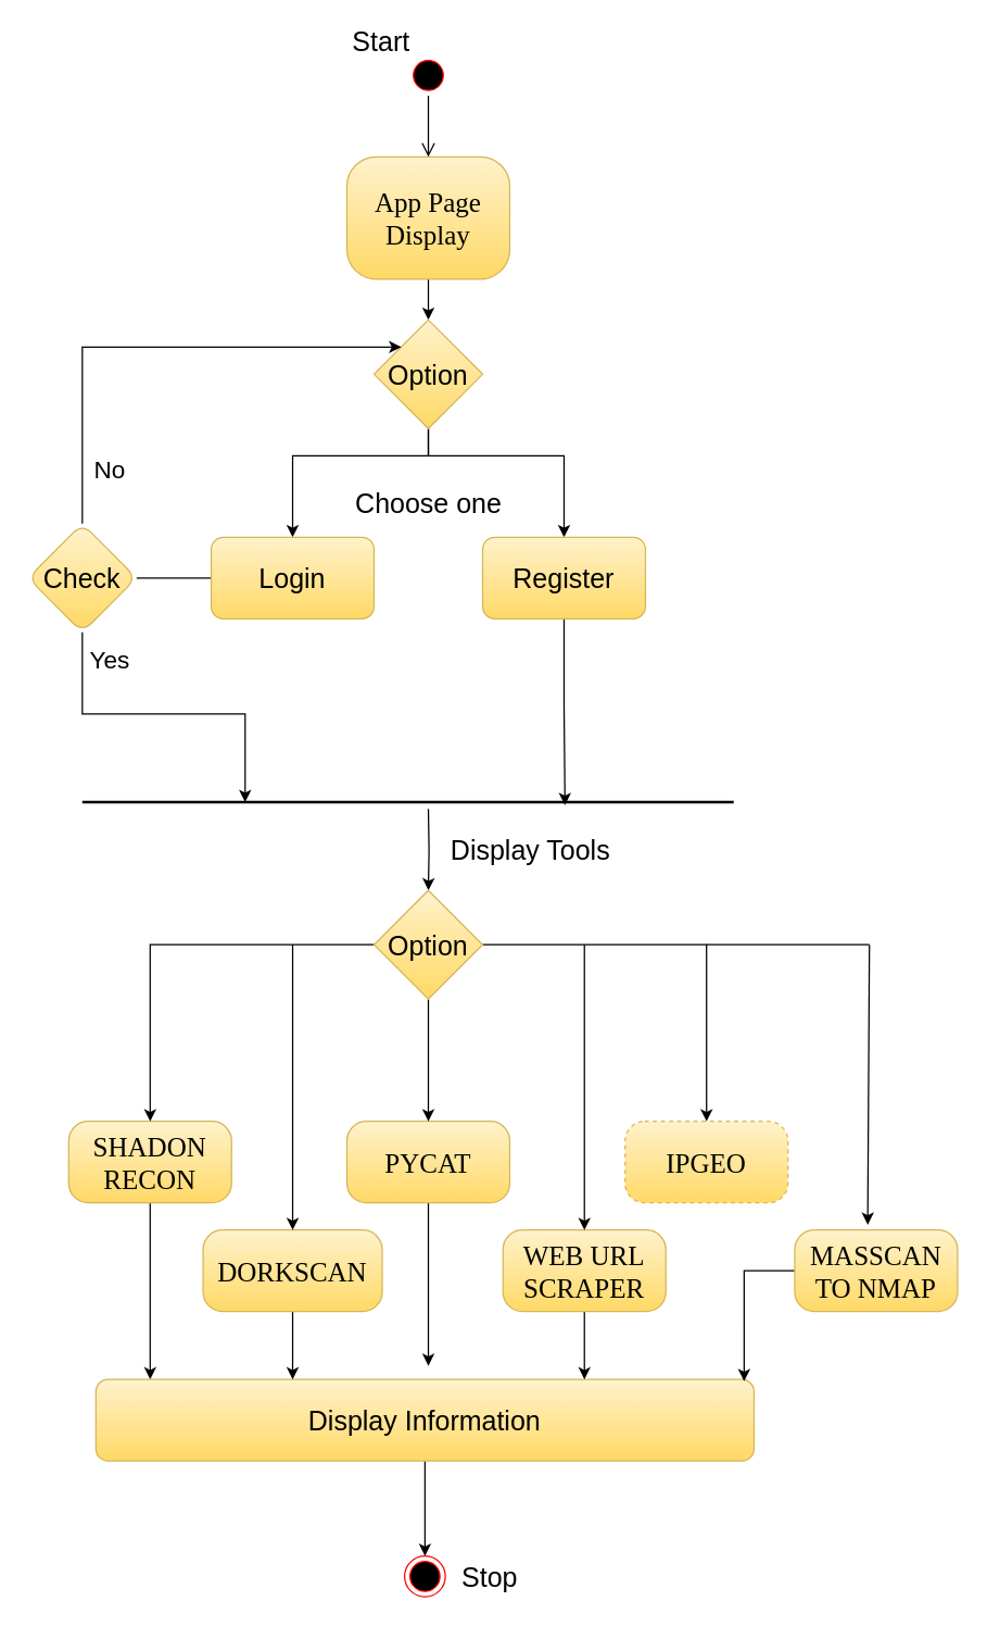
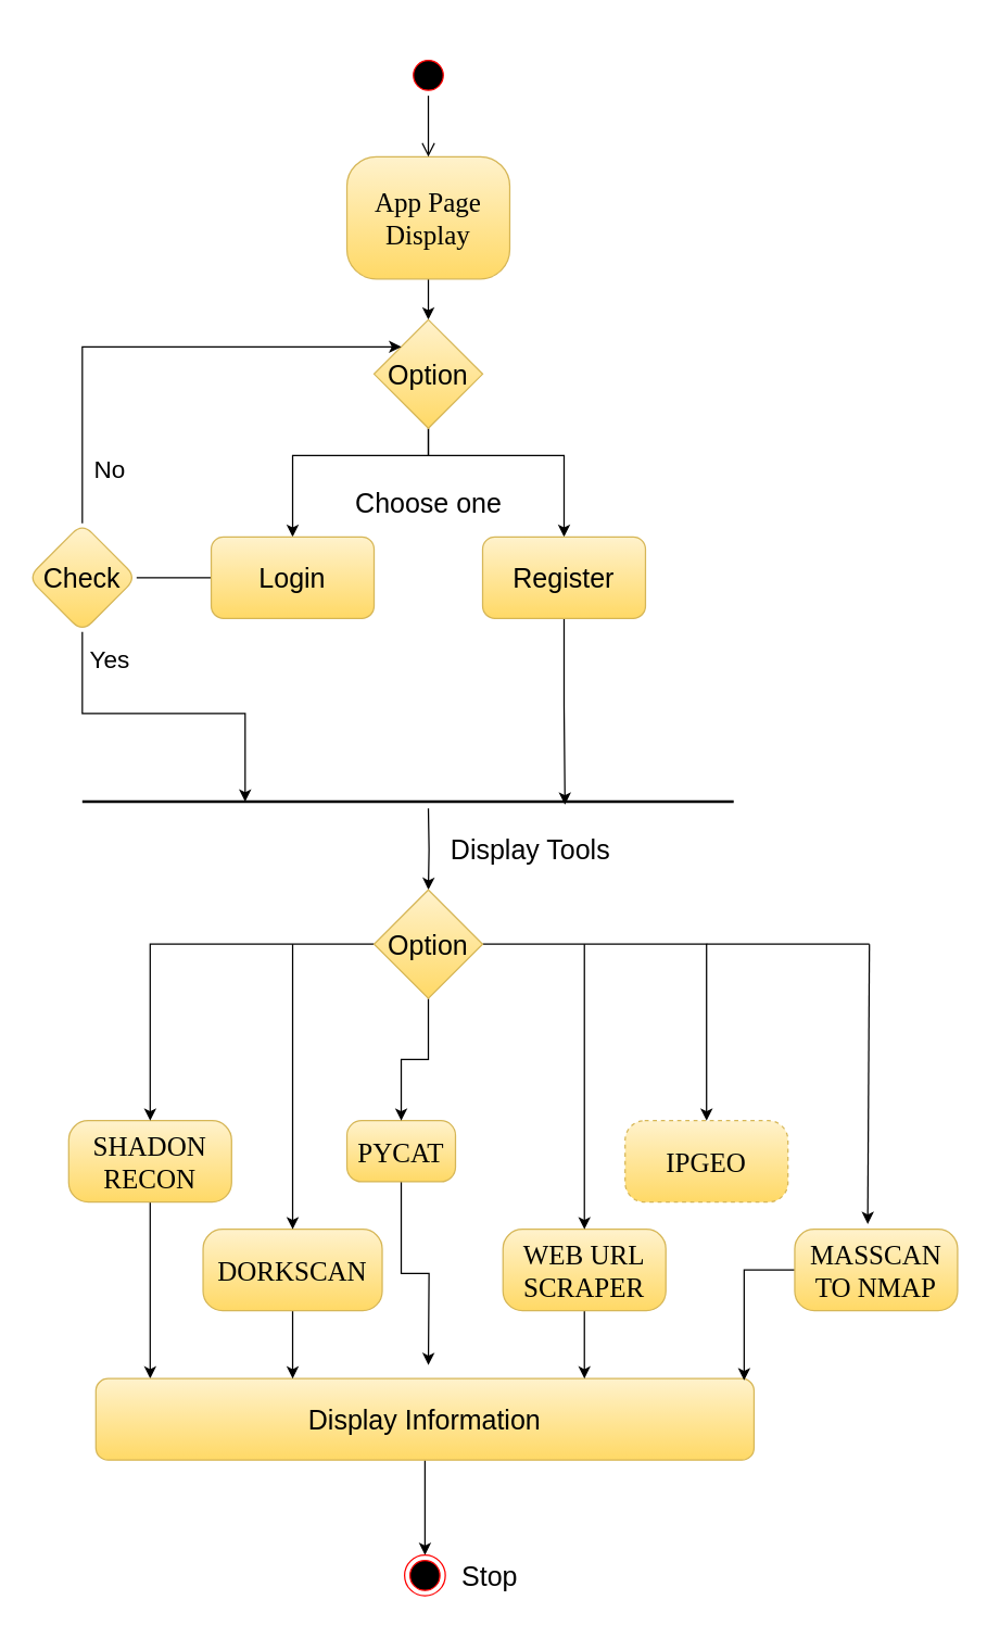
- <mxCell id="15" value="&lt;font style=&quot;font-size: 20px&quot;&gt;Start&lt;/font&gt;" style="text;html=1;align=center;verticalAlign=middle;resizable=0;points=[];autosize=1;strokeColor=none;fillColor=none;" vertex="1" parent="1"><mxGeometry x="250" y="20" width="60" height="20" as="geometry" /></mxCell>
- <mxCell id="10" value="&lt;font style=&quot;font-size: 20px&quot;&gt;PYCAT&lt;/font&gt;" style="rounded=1;whiteSpace=wrap;html=1;arcSize=24;fillColor=#fff2cc;strokeColor=#d6b656;shadow=0;comic=0;labelBackgroundColor=none;fontFamily=Verdana;fontSize=12;align=center;gradientColor=#ffd966;" vertex="1" parent="1"><mxGeometry x="255" y="825" width="120" height="60" as="geometry" /></mxCell>
+ <mxCell id="10" value="&lt;font style=&quot;font-size: 20px&quot;&gt;PYCAT&lt;/font&gt;" style="rounded=1;whiteSpace=wrap;html=1;arcSize=24;fillColor=#fff2cc;strokeColor=#d6b656;shadow=0;comic=0;labelBackgroundColor=none;fontFamily=Verdana;fontSize=12;align=center;gradientColor=#ffd966;" vertex="1" parent="1"><mxGeometry x="255" y="825" width="80" height="45" as="geometry" /></mxCell>
